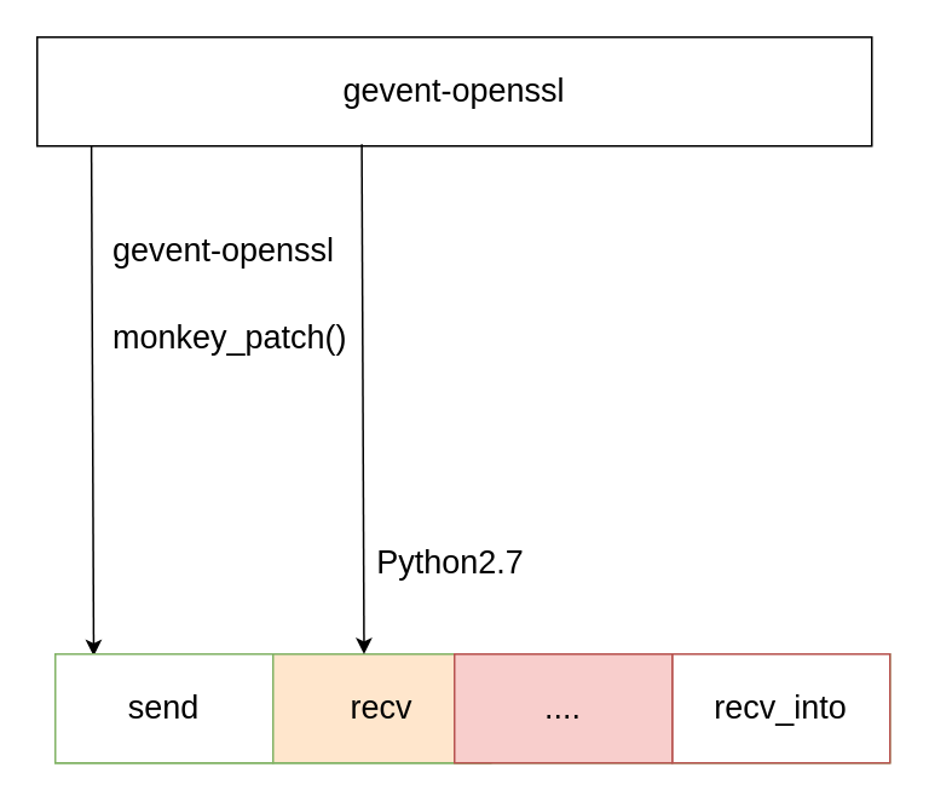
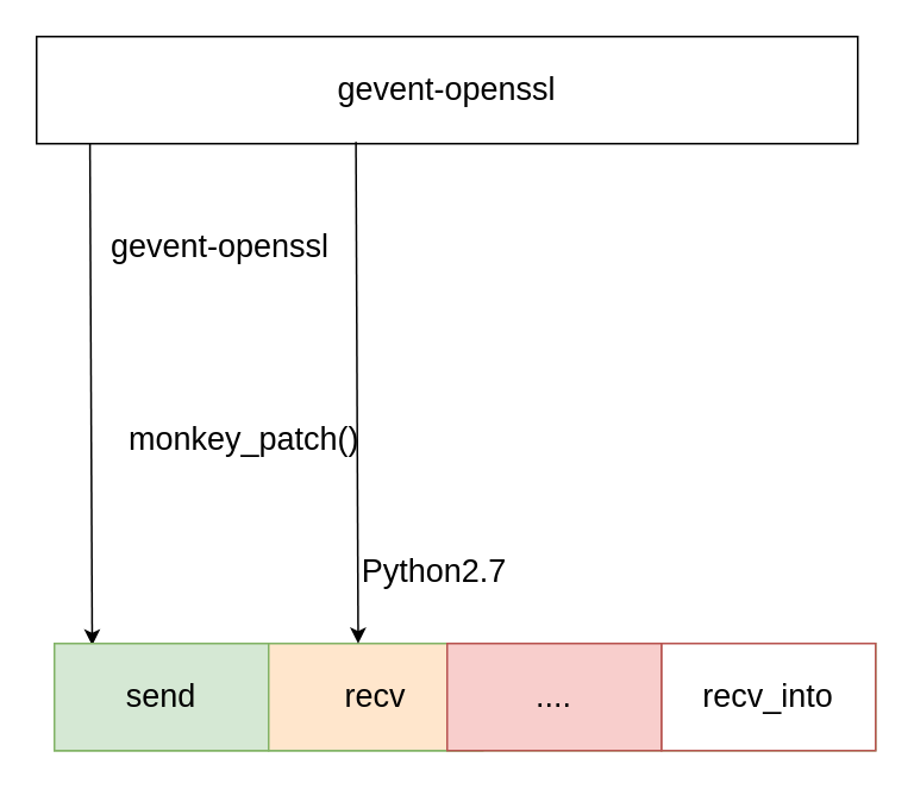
- <mxCell id="5" value="&lt;font style=&quot;font-size: 18px&quot;&gt;monkey_patch()&lt;br&gt;&lt;/font&gt;" style="text;html=1;resizable=0;points=[];autosize=1;align=left;verticalAlign=top;spacingTop=-4;" parent="1" vertex="1"><mxGeometry x="60" y="172.5" width="140" height="20" as="geometry" /></mxCell>
+ <mxCell id="5" value="&lt;font style=&quot;font-size: 18px&quot;&gt;monkey_patch()&lt;br&gt;&lt;/font&gt;" style="text;html=1;resizable=0;points=[];autosize=1;align=left;verticalAlign=top;spacingTop=-4;" parent="1" vertex="1"><mxGeometry x="70" y="232.5" width="140" height="20" as="geometry" /></mxCell>
- <mxCell id="12" value="&lt;font style=&quot;font-size: 18px&quot;&gt;Python2.7&lt;/font&gt;" style="text;html=1;strokeColor=none;fillColor=none;align=center;verticalAlign=middle;whiteSpace=wrap;rounded=0;" parent="1" vertex="1"><mxGeometry x="228" y="300" width="40" height="20" as="geometry" /></mxCell>
+ <mxCell id="12" value="&lt;font style=&quot;font-size: 18px&quot;&gt;Python2.7&lt;/font&gt;" style="text;html=1;strokeColor=none;fillColor=none;align=center;verticalAlign=middle;whiteSpace=wrap;rounded=0;" parent="1" vertex="1"><mxGeometry x="223" y="310" width="40" height="20" as="geometry" /></mxCell>
- <mxCell id="8" value="&lt;font style=&quot;font-size: 18px&quot;&gt;send&lt;/font&gt;" style="rounded=0;whiteSpace=wrap;html=1;fillColor=#ffffff;strokeColor=#82b366;" parent="1" vertex="1"><mxGeometry x="30" y="360" width="120" height="60" as="geometry" /></mxCell>
+ <mxCell id="8" value="&lt;font style=&quot;font-size: 18px&quot;&gt;send&lt;/font&gt;" style="rounded=0;whiteSpace=wrap;html=1;fillColor=#d5e8d4;strokeColor=#82b366;" parent="1" vertex="1"><mxGeometry x="30" y="360" width="120" height="60" as="geometry" /></mxCell>
